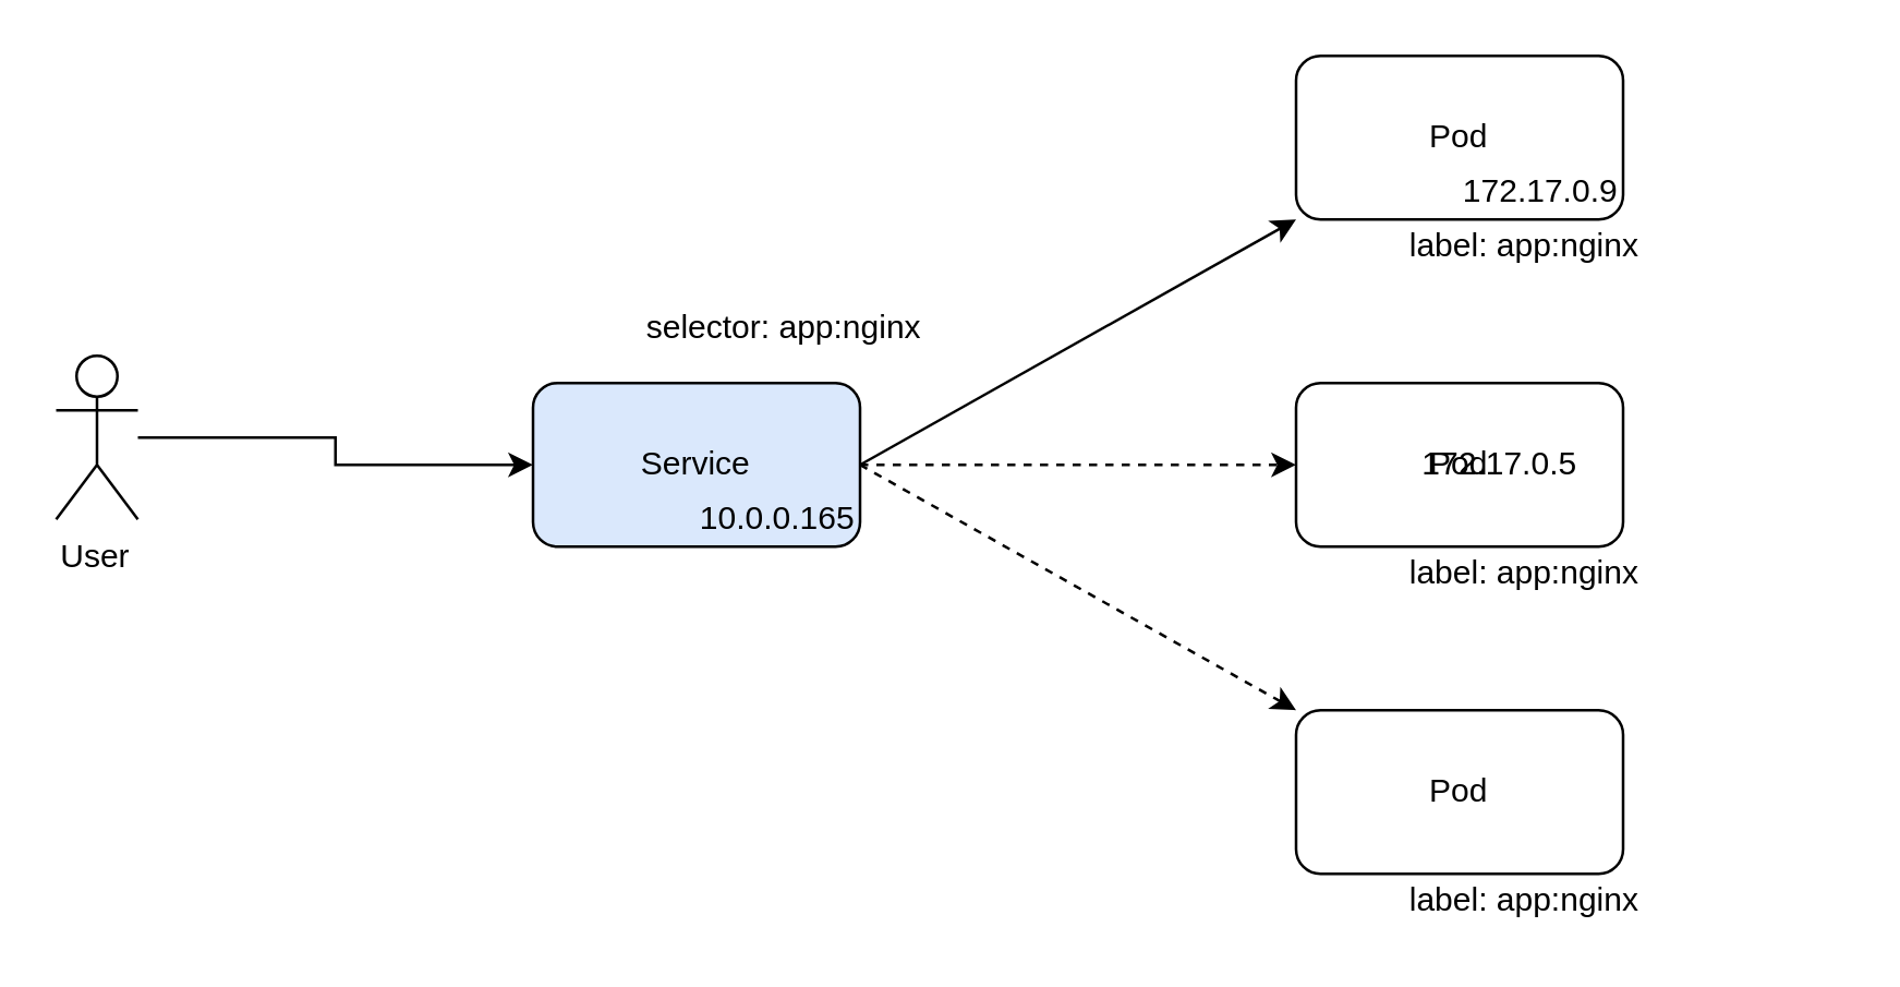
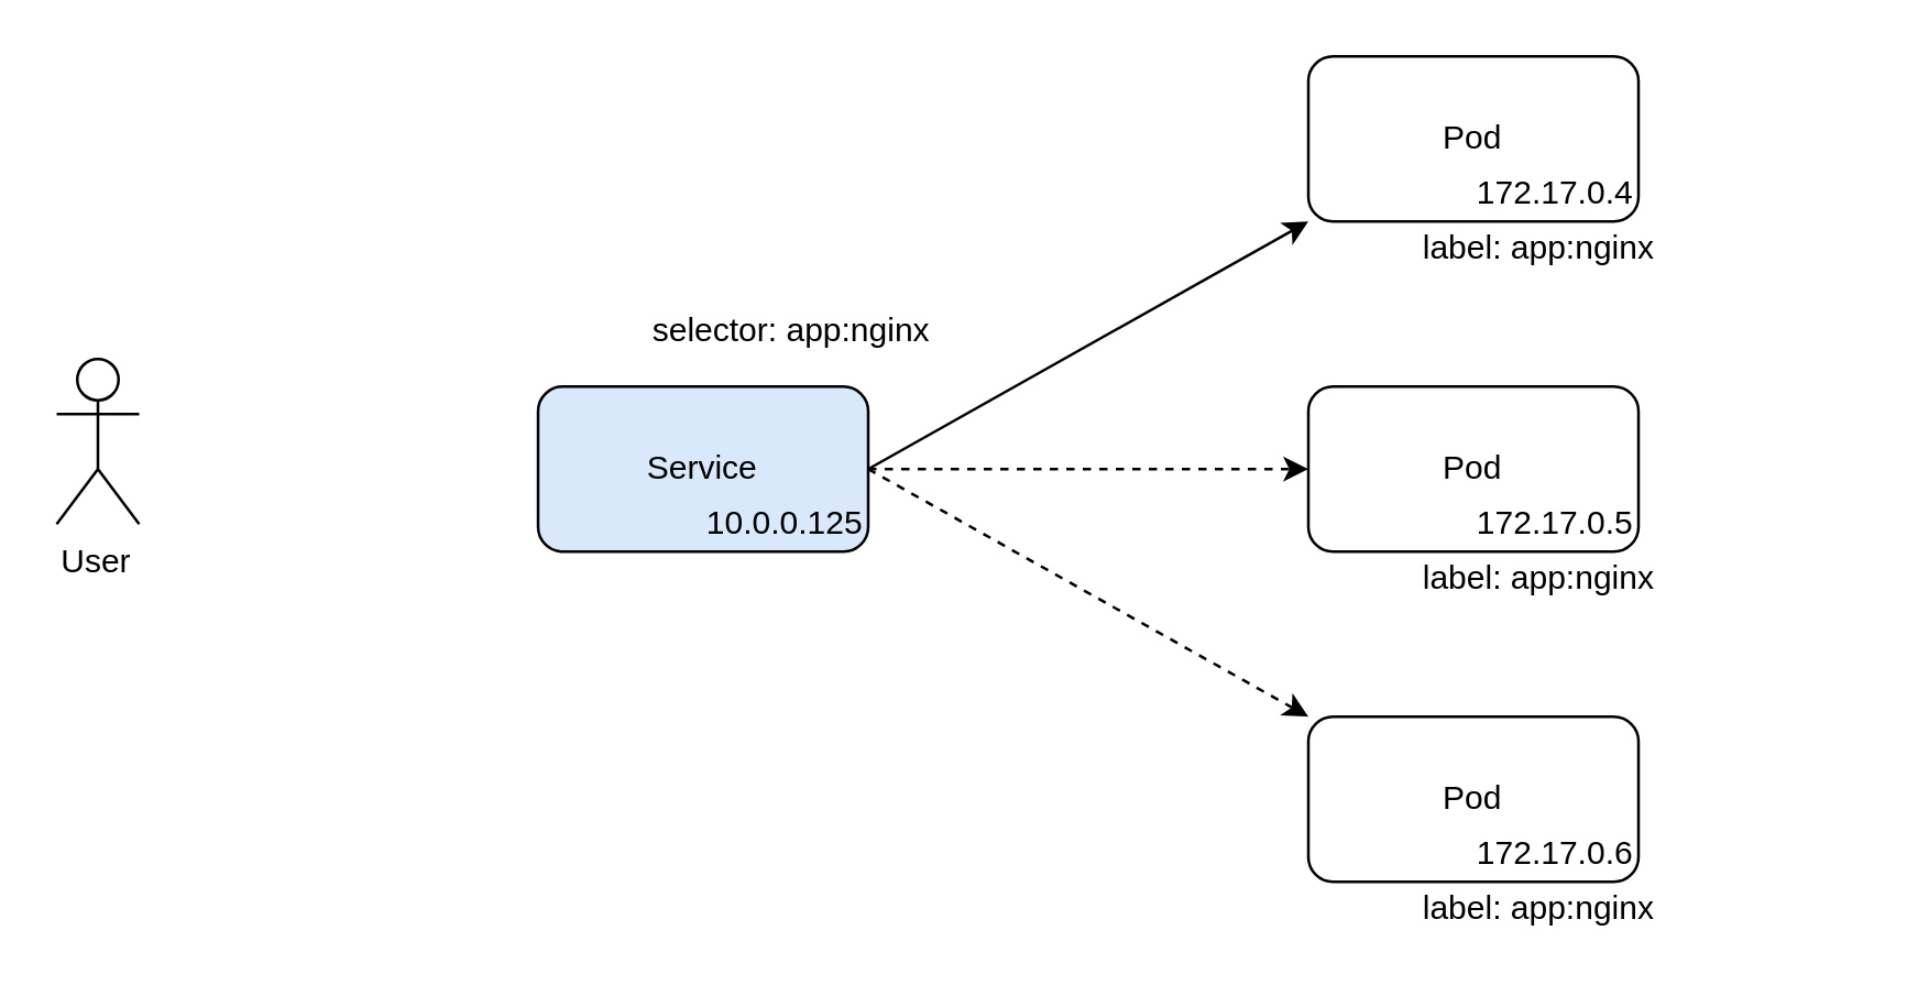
- <mxCell id="11" value="172.17.0.9" style="text;html=1;strokeColor=none;fillColor=none;align=center;verticalAlign=middle;whiteSpace=wrap;rounded=0;" vertex="1" parent="1"><mxGeometry x="535" y="60" width="60" height="20" as="geometry" /></mxCell>
+ <mxCell id="11" value="172.17.0.4" style="text;html=1;strokeColor=none;fillColor=none;align=center;verticalAlign=middle;whiteSpace=wrap;rounded=0;" vertex="1" parent="1"><mxGeometry x="535" y="60" width="60" height="20" as="geometry" /></mxCell>
- <mxCell id="14" style="edgeStyle=orthogonalEdgeStyle;rounded=0;orthogonalLoop=1;jettySize=auto;html=1;entryX=0;entryY=0.5;entryDx=0;entryDy=0;" edge="1" parent="1" source="15" target="2"><mxGeometry relative="1" as="geometry" /></mxCell>
- <mxCell id="12" value="172.17.0.5" style="text;html=1;strokeColor=none;fillColor=none;align=center;verticalAlign=middle;whiteSpace=wrap;rounded=0;" vertex="1" parent="1"><mxGeometry x="520" y="160" width="60" height="20" as="geometry" /></mxCell>
+ <mxCell id="12" value="172.17.0.5" style="text;html=1;strokeColor=none;fillColor=none;align=center;verticalAlign=middle;whiteSpace=wrap;rounded=0;" vertex="1" parent="1"><mxGeometry x="535" y="180" width="60" height="20" as="geometry" /></mxCell>
- <mxCell id="10" value="10.0.0.165" style="text;html=1;strokeColor=none;fillColor=none;align=center;verticalAlign=middle;whiteSpace=wrap;rounded=0;" vertex="1" parent="1"><mxGeometry x="255" y="180" width="60" height="20" as="geometry" /></mxCell>
+ <mxCell id="10" value="10.0.0.125" style="text;html=1;strokeColor=none;fillColor=none;align=center;verticalAlign=middle;whiteSpace=wrap;rounded=0;" vertex="1" parent="1"><mxGeometry x="255" y="180" width="60" height="20" as="geometry" /></mxCell>
+ <mxCell id="13" value="172.17.0.6" style="text;html=1;strokeColor=none;fillColor=none;align=center;verticalAlign=middle;whiteSpace=wrap;rounded=0;" vertex="1" parent="1"><mxGeometry x="535" y="300" width="60" height="20" as="geometry" /></mxCell>
